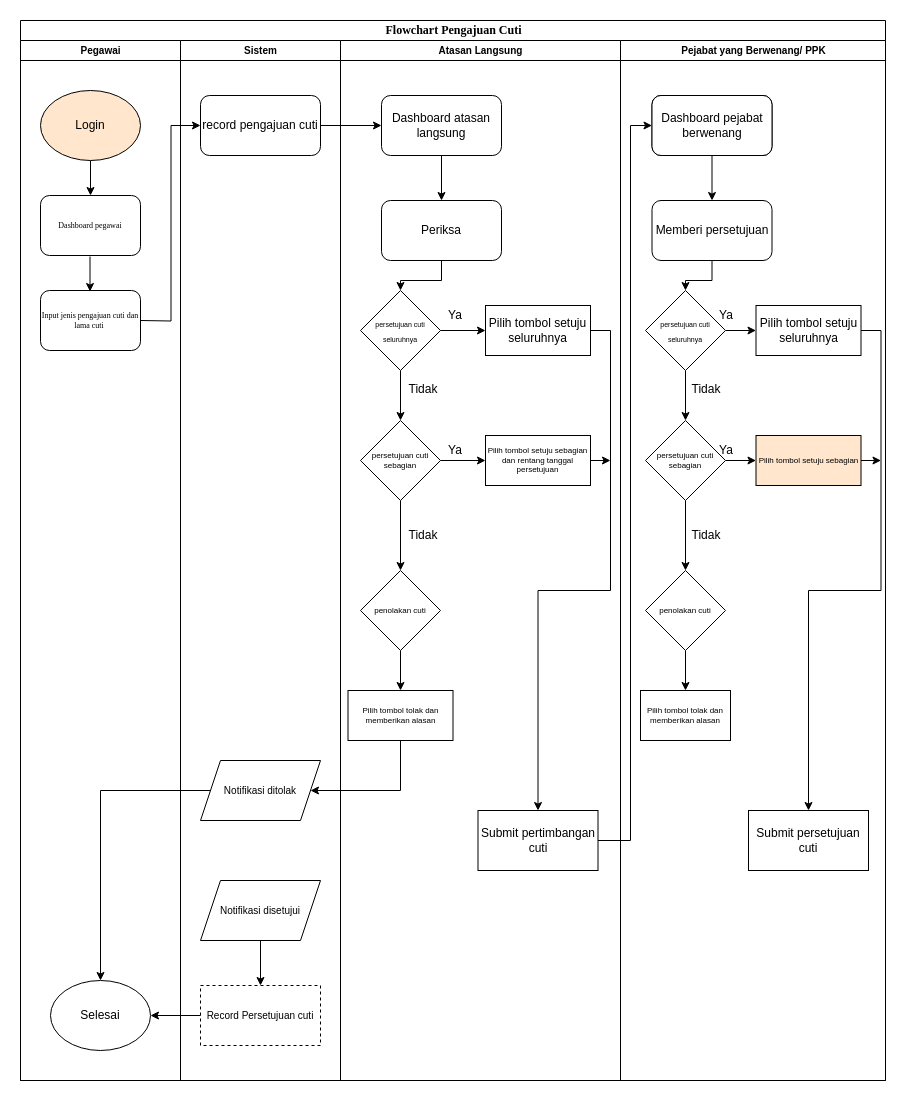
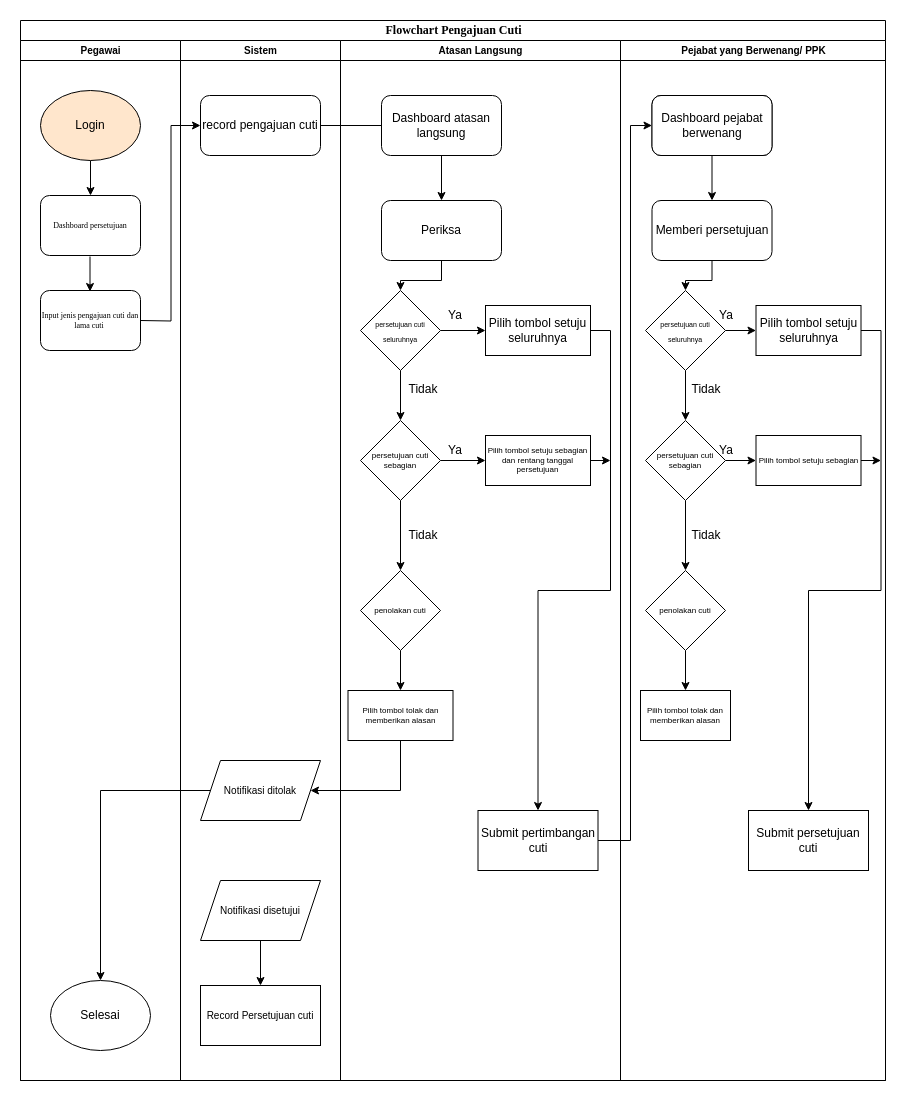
- <mxCell id="40" value="" style="edgeStyle=orthogonalEdgeStyle;rounded=0;orthogonalLoop=1;jettySize=auto;html=1;" parent="2" source="11" target="19" edge="1"><mxGeometry relative="1" as="geometry" /></mxCell>
+ <mxCell id="40" value="" style="edgeStyle=orthogonalEdgeStyle;rounded=0;orthogonalLoop=1;jettySize=auto;html=1;endArrow=none;" parent="2" source="11" target="19" edge="1"><mxGeometry relative="1" as="geometry" /></mxCell>
- <mxCell id="4" value="Dashboard pegawai" style="rounded=1;whiteSpace=wrap;html=1;shadow=0;labelBackgroundColor=none;strokeWidth=1;fontFamily=Verdana;fontSize=8;align=center;" parent="3" vertex="1"><mxGeometry x="20" y="155" width="100" height="60" as="geometry" /></mxCell>
+ <mxCell id="4" value="Dashboard persetujuan" style="rounded=1;whiteSpace=wrap;html=1;shadow=0;labelBackgroundColor=none;strokeWidth=1;fontFamily=Verdana;fontSize=8;align=center;" parent="3" vertex="1"><mxGeometry x="20" y="155" width="100" height="60" as="geometry" /></mxCell>
- <mxCell id="59" value="Pilih tombol setuju sebagian" style="whiteSpace=wrap;html=1;fontSize=8;fillColor=#ffe6cc;" parent="44" vertex="1"><mxGeometry x="135.5" y="395" width="105" height="50" as="geometry" /></mxCell>
+ <mxCell id="59" value="Pilih tombol setuju sebagian" style="whiteSpace=wrap;html=1;fontSize=8;" parent="44" vertex="1"><mxGeometry x="135.5" y="395" width="105" height="50" as="geometry" /></mxCell>
- <mxCell id="42" value="" style="rounded=0;orthogonalLoop=1;jettySize=auto;html=1;" parent="2" source="15" target="9" edge="1"><mxGeometry relative="1" as="geometry" /></mxCell>
- <mxCell id="15" value="Record Persetujuan cuti" style="whiteSpace=wrap;html=1;fontSize=10;rounded=0;dashed=1;" parent="10" vertex="1"><mxGeometry x="20" y="945" width="120" height="60" as="geometry" /></mxCell>
+ <mxCell id="15" value="Record Persetujuan cuti" style="whiteSpace=wrap;html=1;fontSize=10;rounded=0;" parent="10" vertex="1"><mxGeometry x="20" y="945" width="120" height="60" as="geometry" /></mxCell>
